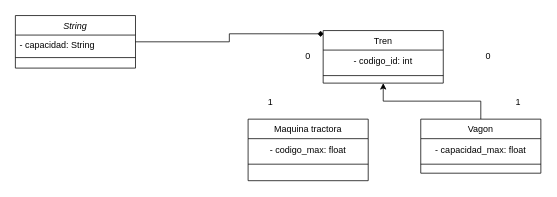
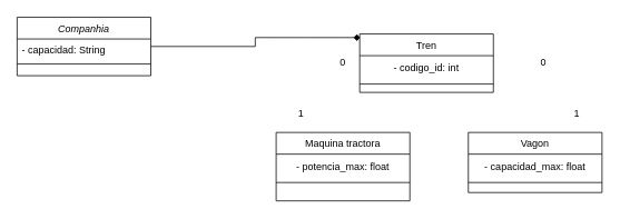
- <mxCell id="3" value="String" style="swimlane;fontStyle=2;align=center;verticalAlign=top;childLayout=stackLayout;horizontal=1;startSize=26;horizontalStack=0;resizeParent=1;resizeLast=0;collapsible=1;marginBottom=0;rounded=0;shadow=0;strokeWidth=1;" parent="1" vertex="1"><mxGeometry x="20" y="20" width="160" height="70" as="geometry"><mxRectangle x="230" y="140" width="160" height="26" as="alternateBounds" /></mxGeometry></mxCell>
+ <mxCell id="3" value="Companhia" style="swimlane;fontStyle=2;align=center;verticalAlign=top;childLayout=stackLayout;horizontal=1;startSize=26;horizontalStack=0;resizeParent=1;resizeLast=0;collapsible=1;marginBottom=0;rounded=0;shadow=0;strokeWidth=1;" parent="1" vertex="1"><mxGeometry x="20" y="20" width="160" height="70" as="geometry"><mxRectangle x="230" y="140" width="160" height="26" as="alternateBounds" /></mxGeometry></mxCell>
- <mxCell id="12" style="edgeStyle=orthogonalEdgeStyle;rounded=0;orthogonalLoop=1;jettySize=auto;html=1;entryX=0.5;entryY=1;entryDx=0;entryDy=0;" edge="1" parent="1" source="13" target="6"><mxGeometry relative="1" as="geometry" /></mxCell>
- <mxCell id="10" value="- codigo_max: float" style="text;html=1;strokeColor=none;fillColor=none;align=center;verticalAlign=middle;whiteSpace=wrap;rounded=0;" vertex="1" parent="9"><mxGeometry y="26" width="160" height="30" as="geometry" /></mxCell>
+ <mxCell id="10" value="- potencia_max: float" style="text;html=1;strokeColor=none;fillColor=none;align=center;verticalAlign=middle;whiteSpace=wrap;rounded=0;" vertex="1" parent="9"><mxGeometry y="26" width="160" height="30" as="geometry" /></mxCell>
